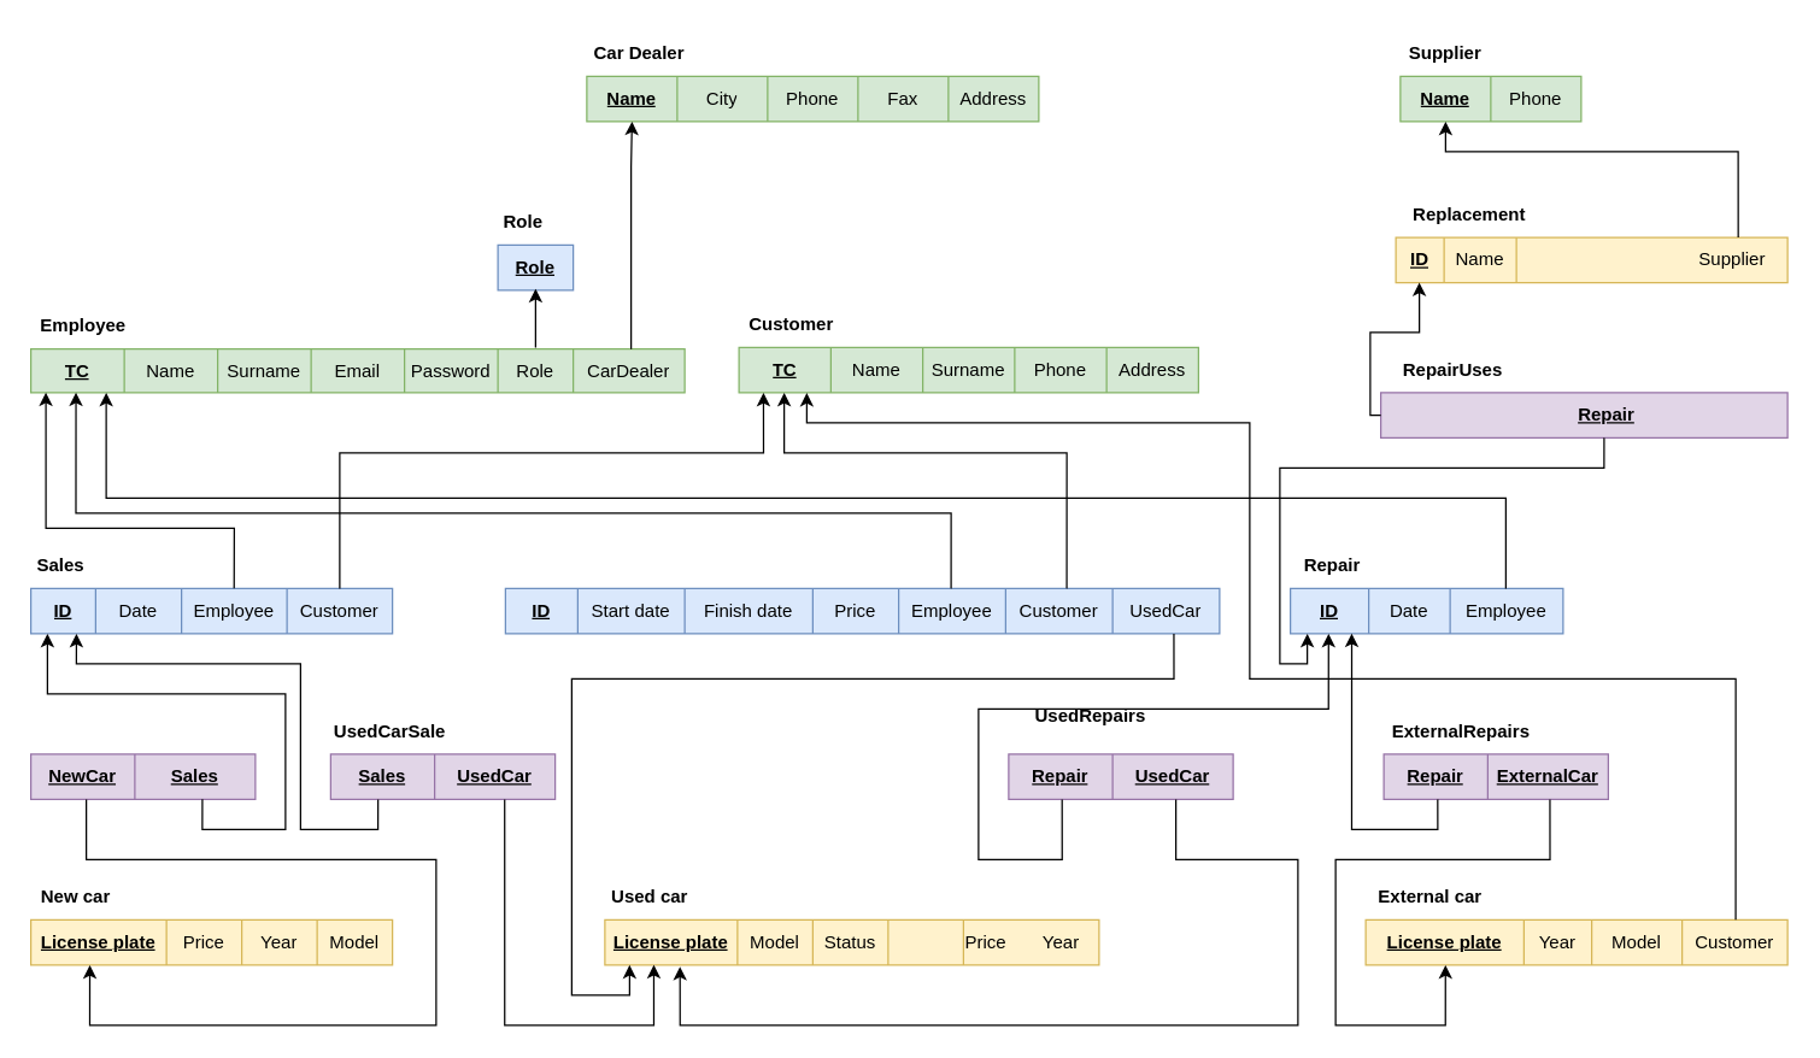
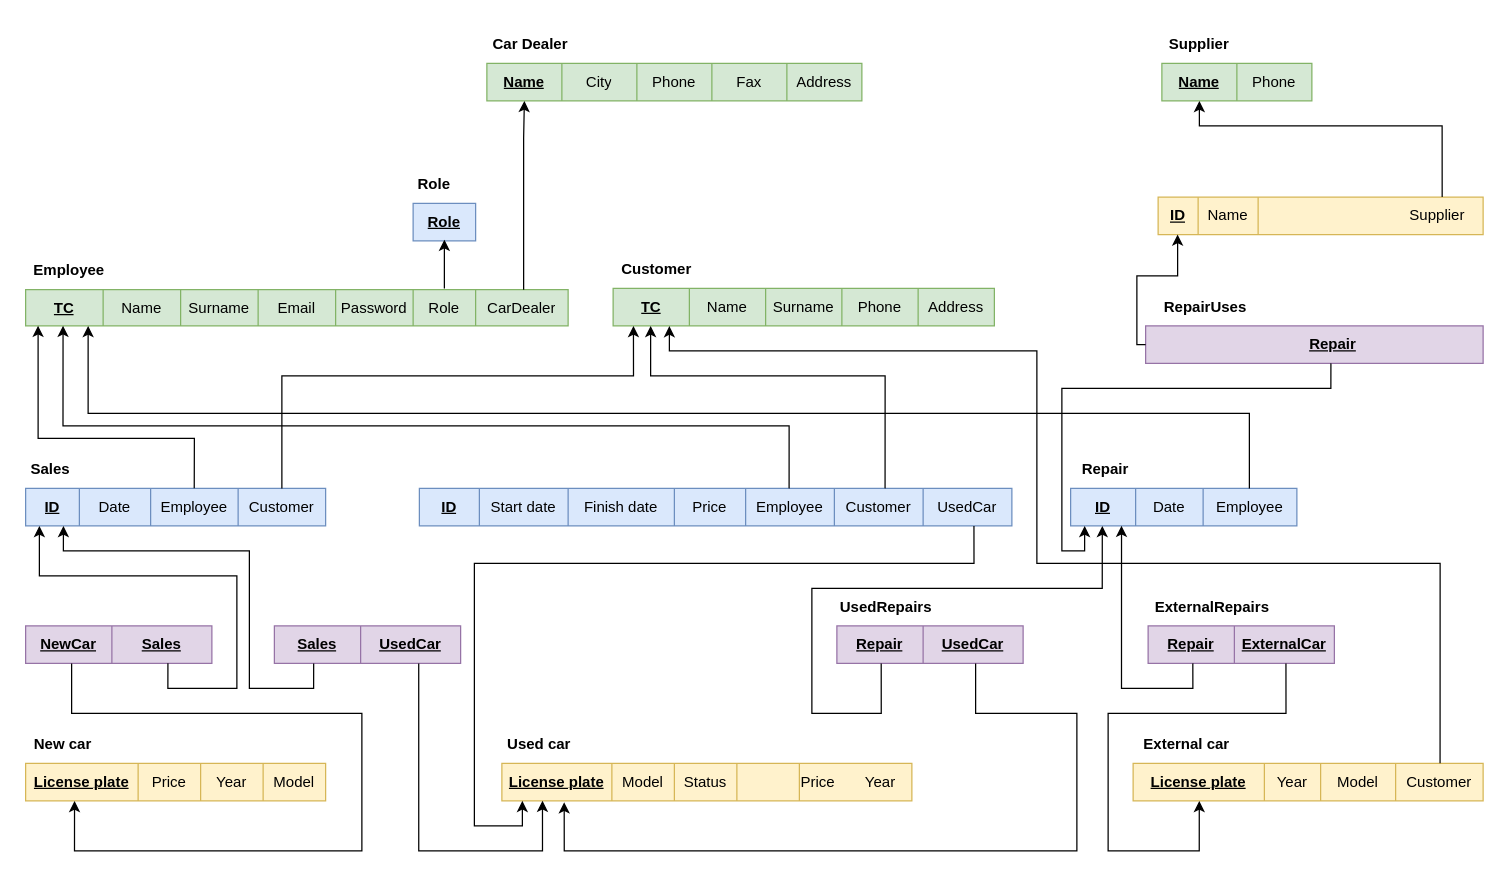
- <mxCell id="59" value="&lt;b&gt;Replacement&lt;/b&gt;" style="text;html=1;strokeColor=none;fillColor=none;align=center;verticalAlign=middle;whiteSpace=wrap;rounded=0;shadow=0;sketch=0;" parent="1" vertex="1"><mxGeometry x="930" y="127" width="90" height="30" as="geometry" /></mxCell>
- <mxCell id="120" value="&lt;b&gt;UsedRepairs&lt;/b&gt;" style="text;html=1;strokeColor=none;fillColor=none;align=center;verticalAlign=middle;whiteSpace=wrap;rounded=0;shadow=0;sketch=0;" vertex="1" parent="1"><mxGeometry x="684" y="460" width="79" height="30" as="geometry" /></mxCell>
+ <mxCell id="120" value="&lt;b&gt;UsedRepairs&lt;/b&gt;" style="text;html=1;strokeColor=none;fillColor=none;align=center;verticalAlign=middle;whiteSpace=wrap;rounded=0;shadow=0;sketch=0;" vertex="1" parent="1"><mxGeometry x="669" y="470" width="79" height="30" as="geometry" /></mxCell>
- <mxCell id="113" value="&lt;b&gt;UsedCarSale&lt;/b&gt;" style="text;html=1;strokeColor=none;fillColor=none;align=center;verticalAlign=middle;whiteSpace=wrap;rounded=0;shadow=0;sketch=0;" vertex="1" parent="1"><mxGeometry x="219" y="470" width="79" height="30" as="geometry" /></mxCell>
